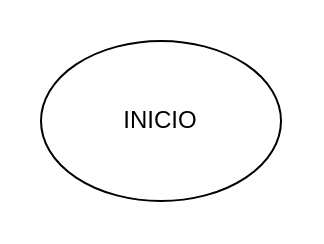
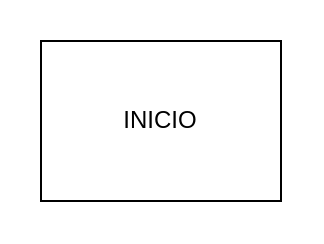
- <mxCell id="2" value="INICIO" style="ellipse;whiteSpace=wrap;html=1;" vertex="1" parent="1"><mxGeometry x="20" y="20" width="120" height="80" as="geometry" /></mxCell>
+ <mxCell id="2" value="INICIO" style="whiteSpace=wrap;html=1;rounded=0;" vertex="1" parent="1"><mxGeometry x="20" y="20" width="120" height="80" as="geometry" /></mxCell>
